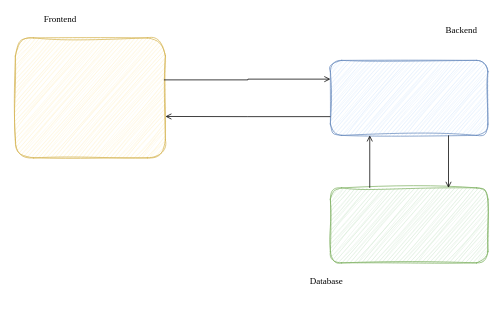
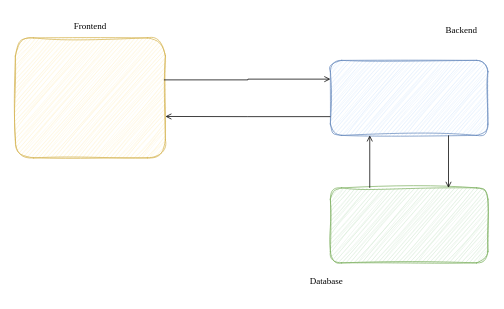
- <mxCell id="17" value="&lt;font face=&quot;Comic Sans MS&quot;&gt;Frontend&lt;/font&gt;" style="text;html=1;align=center;verticalAlign=middle;whiteSpace=wrap;rounded=0;" vertex="1" parent="1"><mxGeometry x="50" y="10" width="60" height="30" as="geometry" /></mxCell>
+ <mxCell id="17" value="&lt;font face=&quot;Comic Sans MS&quot;&gt;Frontend&lt;/font&gt;" style="text;html=1;align=center;verticalAlign=middle;whiteSpace=wrap;rounded=0;" vertex="1" parent="1"><mxGeometry x="90" y="20" width="60" height="30" as="geometry" /></mxCell>
